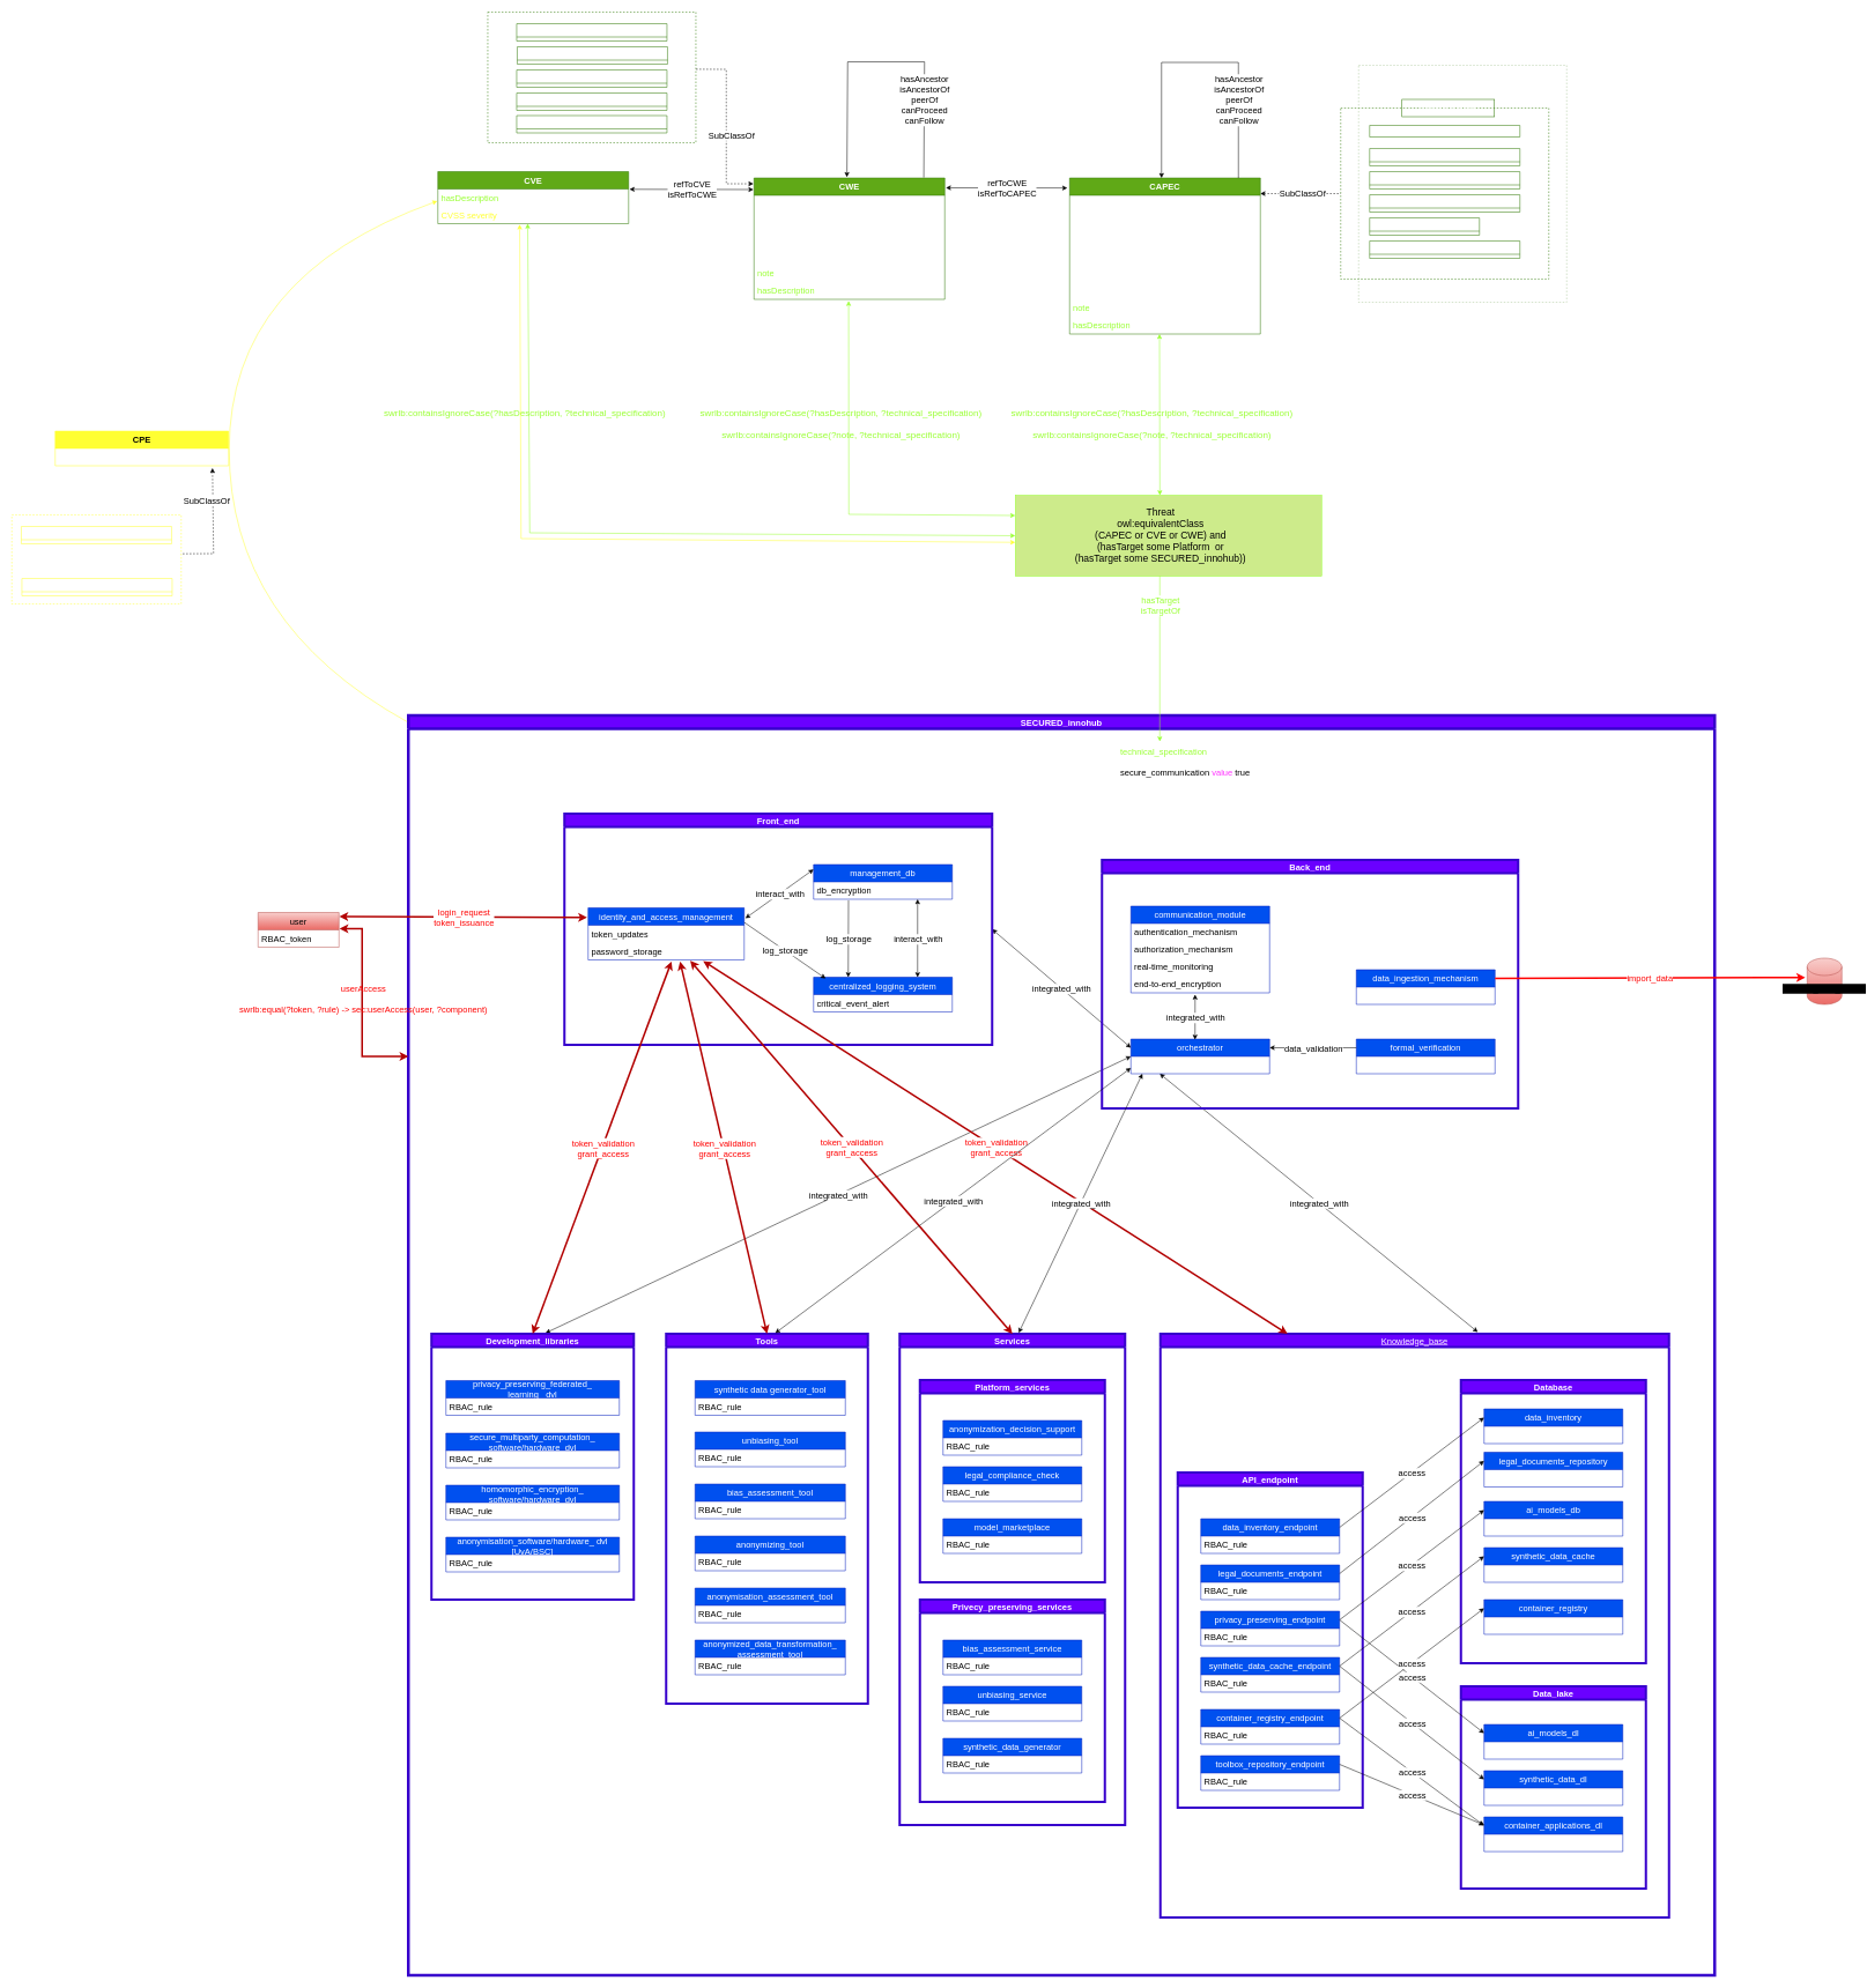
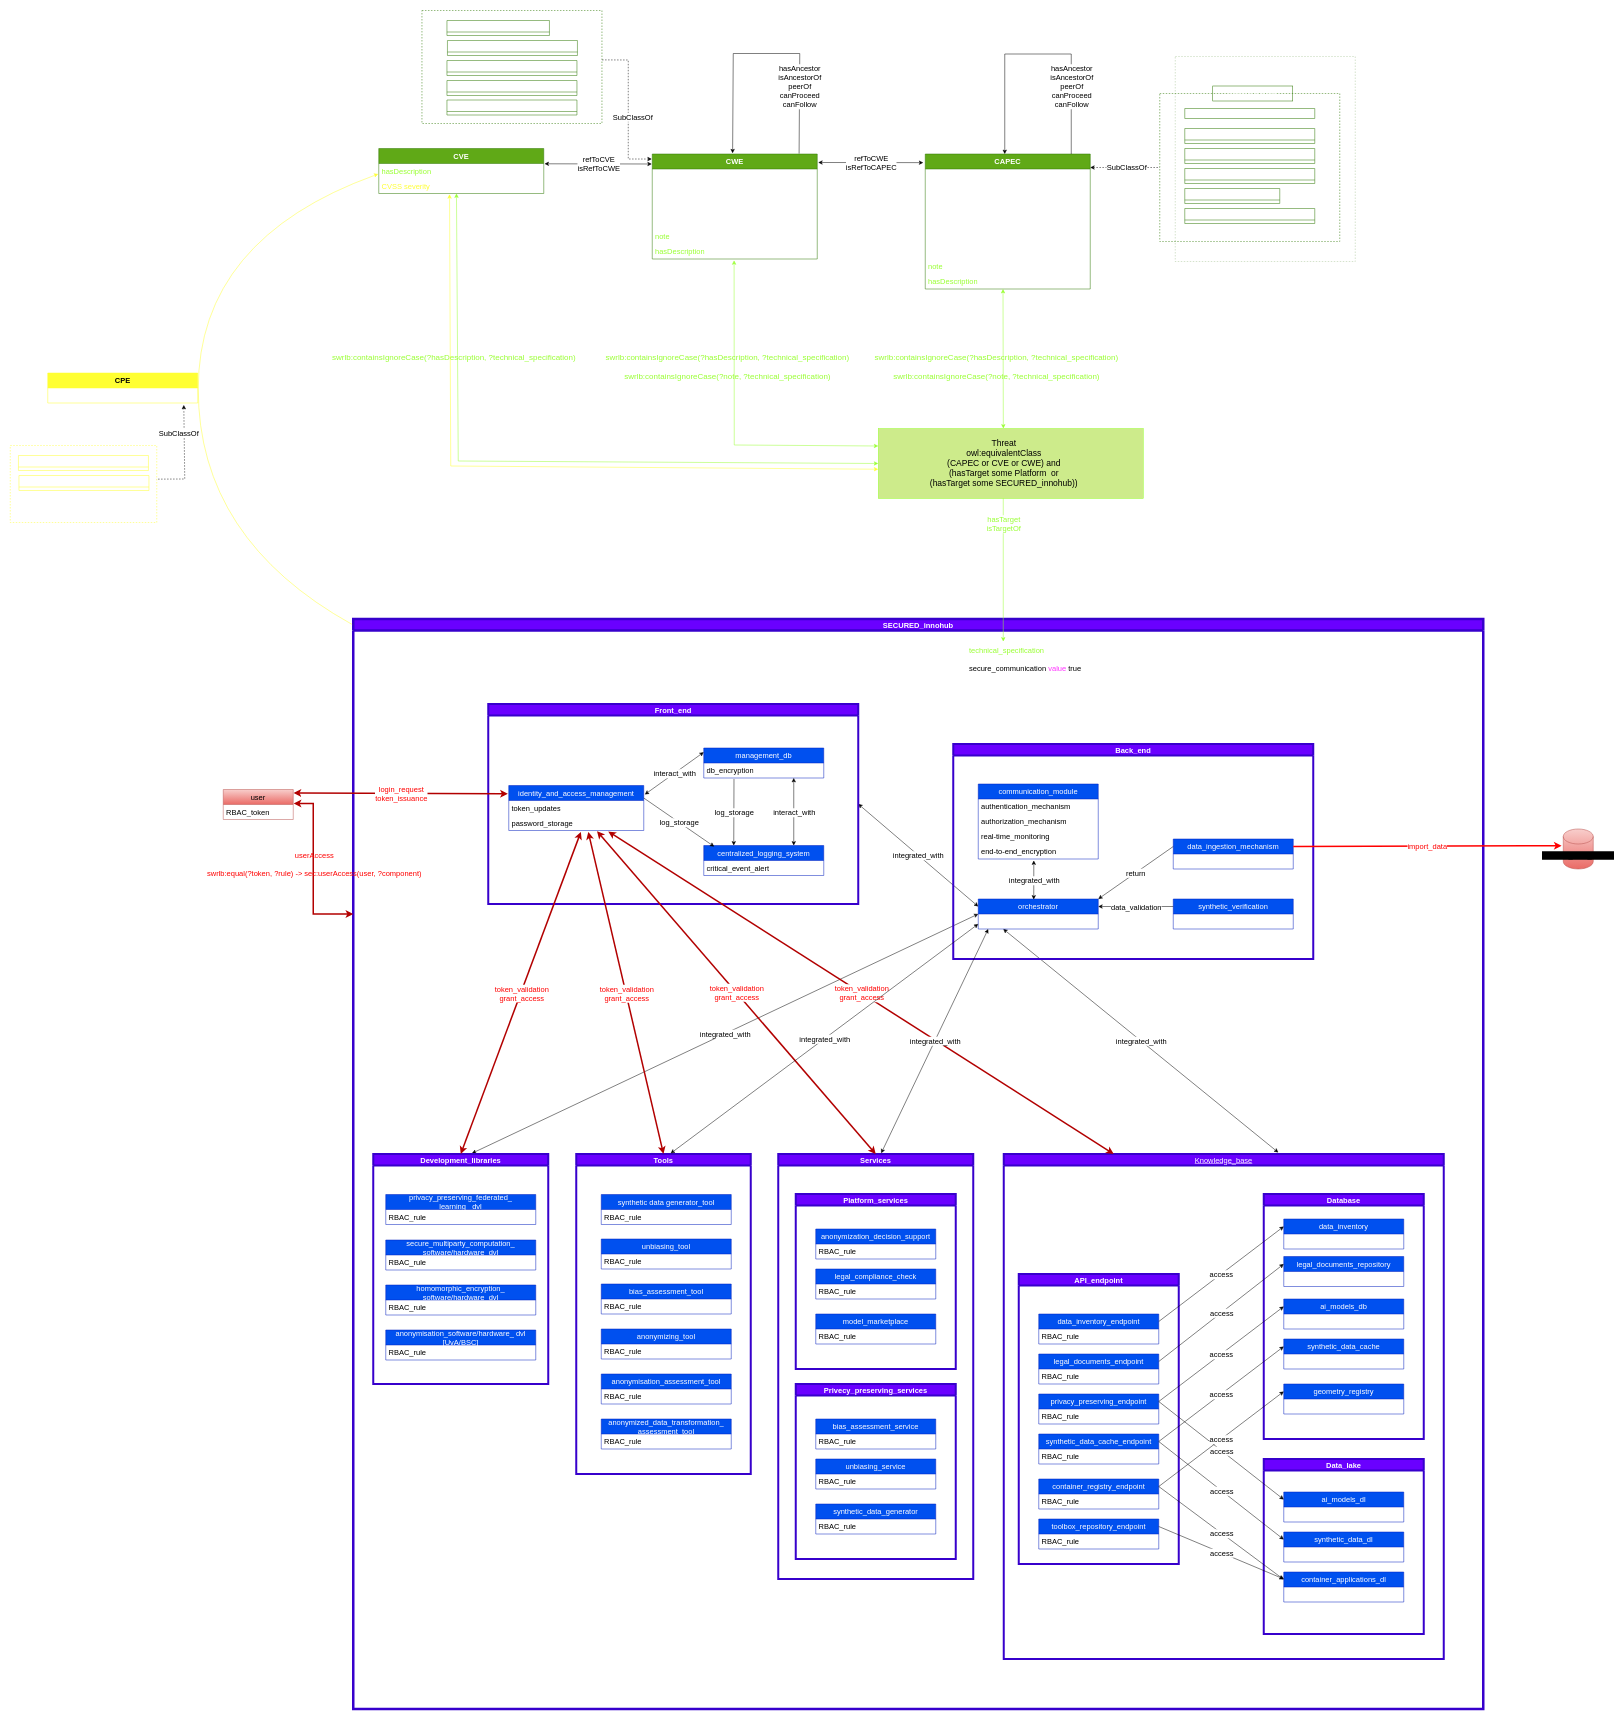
- <mxCell id="171" value="SW 2024 Top 25" style="swimlane;whiteSpace=wrap;html=1;fillColor=default;fontColor=#ffffff;strokeColor=#2D7600;" parent="1" vertex="1"><mxGeometry x="893.38" y="40" width="260" height="30" as="geometry" /></mxCell>
+ <mxCell id="171" value="SW 2024 Top 25" style="swimlane;whiteSpace=wrap;html=1;fillColor=default;fontColor=#ffffff;strokeColor=#2D7600;" parent="1" vertex="1"><mxGeometry x="893.38" y="40" width="205" height="30" as="geometry" /></mxCell>
- <mxCell id="203" value="Hardware devices" style="swimlane;whiteSpace=wrap;html=1;fillColor=default;fontColor=#ffffff;strokeColor=#FFFF33;" vertex="1" parent="1"><mxGeometry x="37.38" y="1000" width="260" height="30" as="geometry" /></mxCell>
+ <mxCell id="203" value="Hardware devices" style="swimlane;whiteSpace=wrap;html=1;fillColor=default;fontColor=#ffffff;strokeColor=#FFFF33;" vertex="1" parent="1"><mxGeometry x="37.38" y="950" width="260" height="30" as="geometry" /></mxCell>
+ <mxCell id="32" value="" style="endArrow=classic;html=1;rounded=0;endFill=1;startArrow=none;startFill=0;exitX=0;exitY=0.25;exitDx=0;exitDy=0;entryX=1;entryY=0;entryDx=0;entryDy=0;fontSize=15;" parent="28" source="30" target="31" edge="1"><mxGeometry relative="1" as="geometry"><mxPoint x="320" y="-260" as="sourcePoint" /><mxPoint x="461" y="-165" as="targetPoint" /></mxGeometry></mxCell>
+ <mxCell id="33" value="&lt;font&gt;return&lt;/font&gt;" style="edgeLabel;resizable=0;html=1;;align=center;verticalAlign=middle;fontSize=15;" parent="32" connectable="0" vertex="1"><mxGeometry relative="1" as="geometry" /></mxCell>
- <mxCell id="29" value="formal_verification" style="swimlane;fontStyle=0;childLayout=stackLayout;horizontal=1;startSize=30;horizontalStack=0;resizeParent=1;resizeParentMax=0;resizeLast=0;collapsible=1;marginBottom=0;whiteSpace=wrap;html=1;strokeColor=#001DBC;fillColor=#0050ef;fontColor=#ffffff;fontSize=15;" parent="28" vertex="1"><mxGeometry x="440" y="310" width="240" height="60" as="geometry" /></mxCell>
+ <mxCell id="29" value="synthetic_verification" style="swimlane;fontStyle=0;childLayout=stackLayout;horizontal=1;startSize=30;horizontalStack=0;resizeParent=1;resizeParentMax=0;resizeLast=0;collapsible=1;marginBottom=0;whiteSpace=wrap;html=1;strokeColor=#001DBC;fillColor=#0050ef;fontColor=#ffffff;fontSize=15;" parent="28" vertex="1"><mxGeometry x="440" y="310" width="240" height="60" as="geometry" /></mxCell>
- <mxCell id="77" value="container_registry" style="swimlane;fontStyle=0;childLayout=stackLayout;horizontal=1;startSize=30;horizontalStack=0;resizeParent=1;resizeParentMax=0;resizeLast=0;collapsible=1;marginBottom=0;whiteSpace=wrap;html=1;strokeColor=#001DBC;fillColor=#0050ef;fontColor=#ffffff;fontSize=15;" parent="72" vertex="1"><mxGeometry x="40" y="380" width="240" height="60" as="geometry" /></mxCell>
+ <mxCell id="77" value="geometry_registry" style="swimlane;fontStyle=0;childLayout=stackLayout;horizontal=1;startSize=30;horizontalStack=0;resizeParent=1;resizeParentMax=0;resizeLast=0;collapsible=1;marginBottom=0;whiteSpace=wrap;html=1;strokeColor=#001DBC;fillColor=#0050ef;fontColor=#ffffff;fontSize=15;" parent="72" vertex="1"><mxGeometry x="40" y="380" width="240" height="60" as="geometry" /></mxCell>
